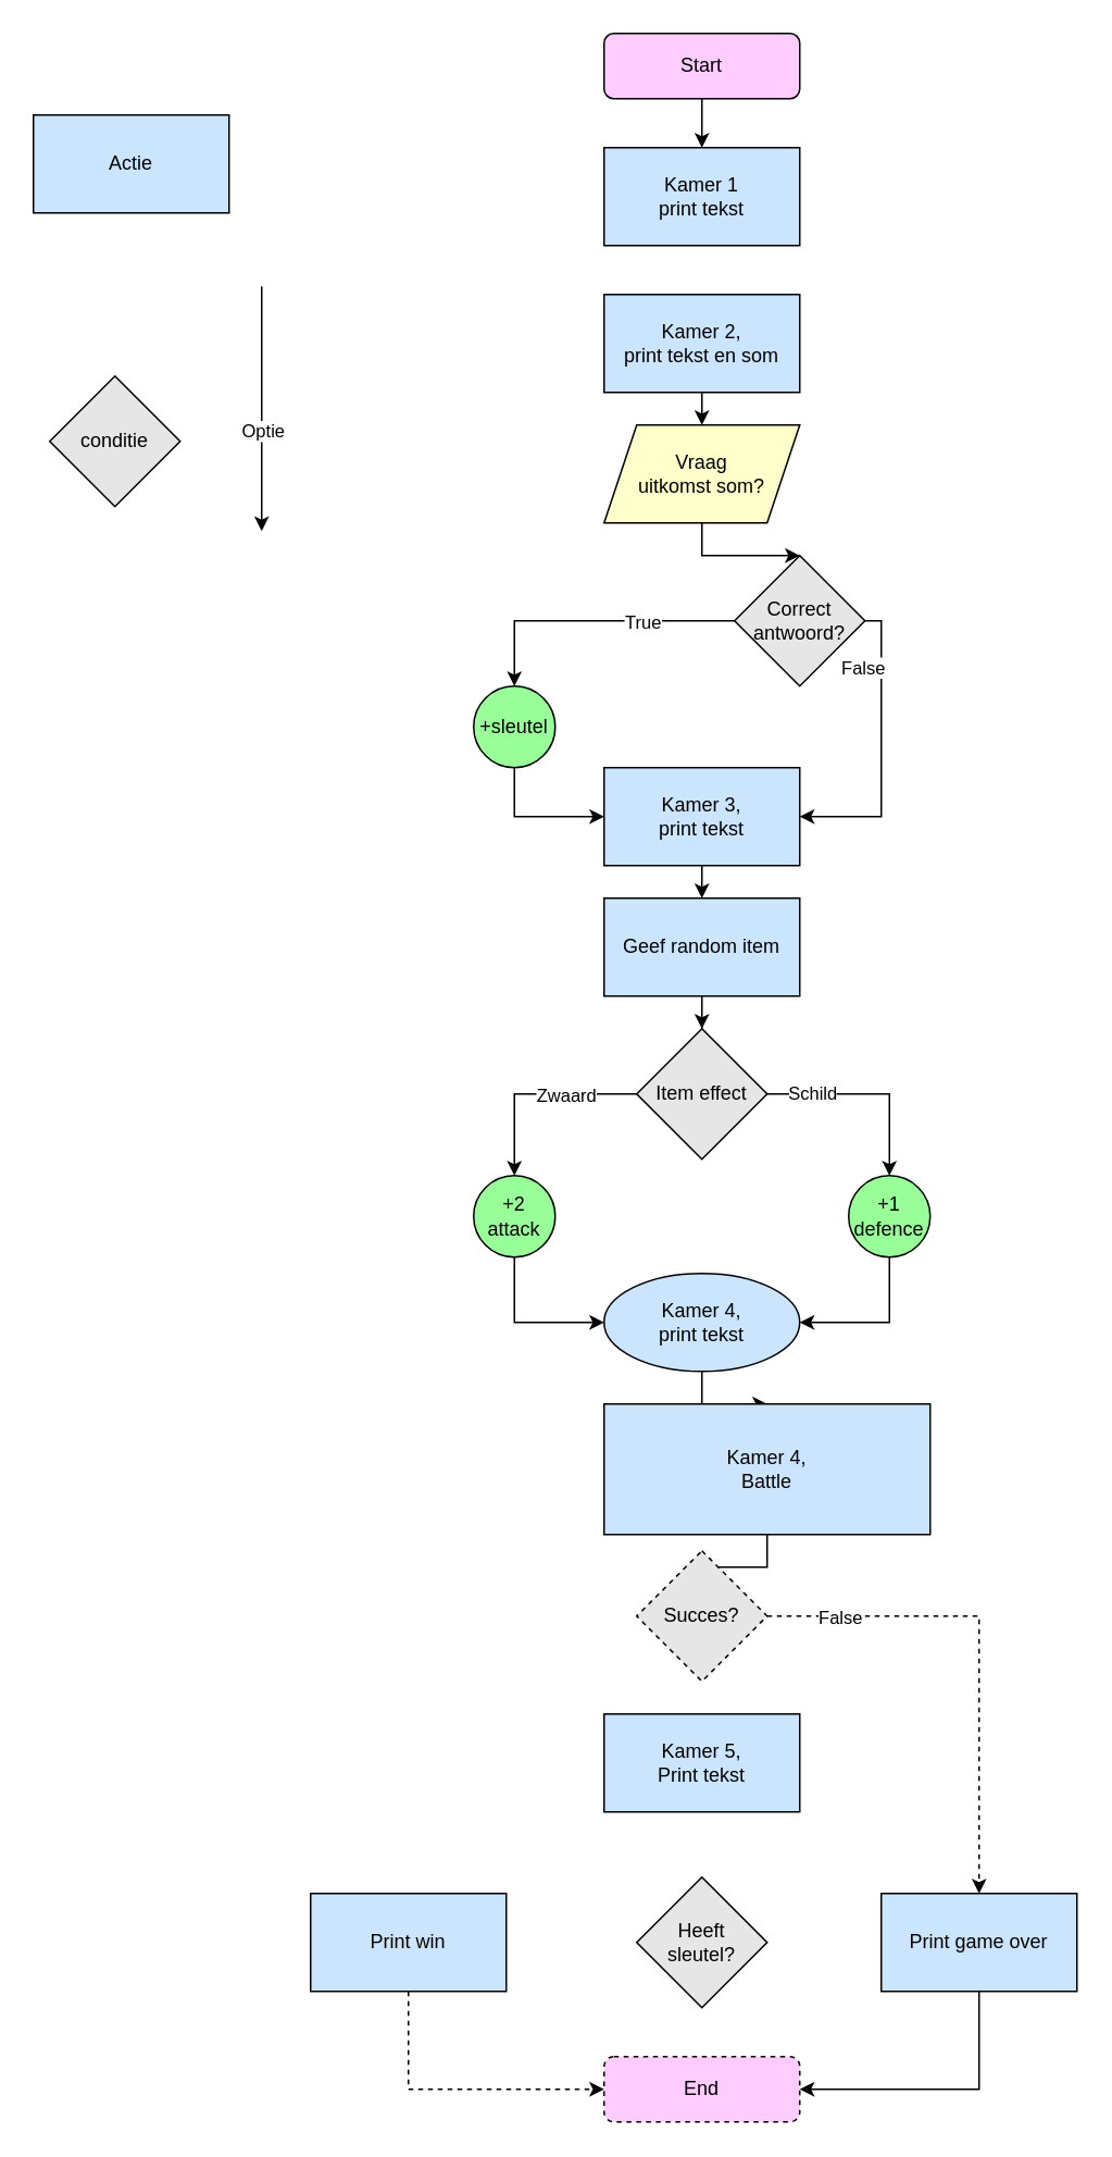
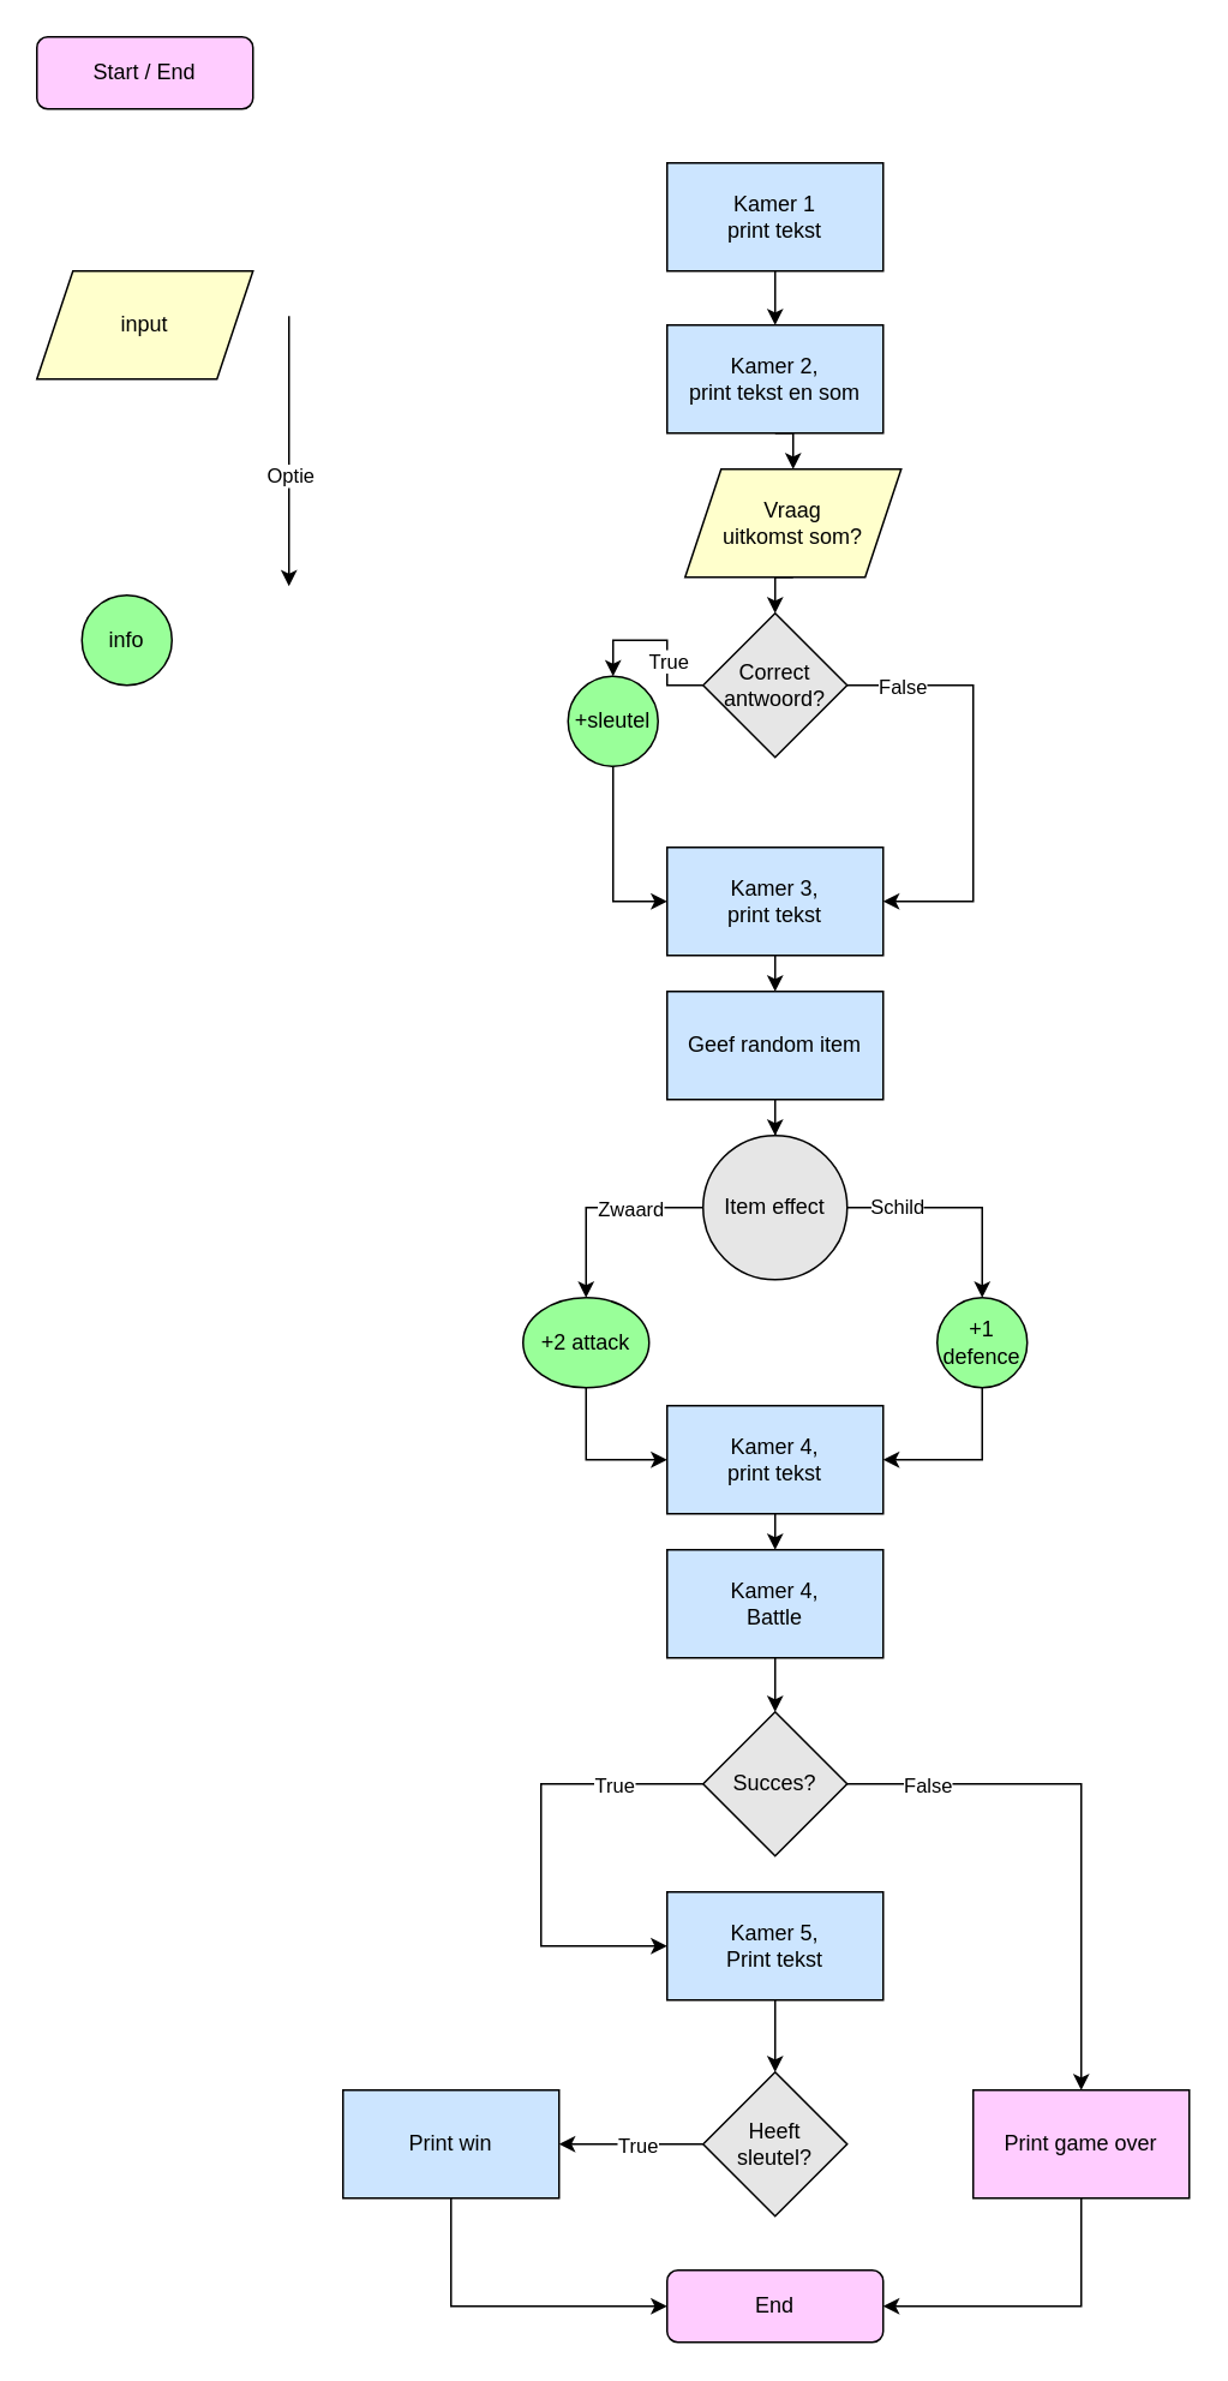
+ <mxCell id="2" value="Start / End" style="rounded=1;whiteSpace=wrap;html=1;fillColor=#FFCCFF;" parent="1" vertex="1"><mxGeometry x="20" y="20" width="120" height="40" as="geometry" /></mxCell>
- <mxCell id="9" value="Start" style="rounded=1;whiteSpace=wrap;html=1;fillColor=#FFCCFF;" parent="1" vertex="1"><mxGeometry x="370" y="20" width="120" height="40" as="geometry" /></mxCell>
- <mxCell id="8" style="edgeStyle=orthogonalEdgeStyle;rounded=0;orthogonalLoop=1;jettySize=auto;html=1;exitX=0.5;exitY=1;exitDx=0;exitDy=0;entryX=0.5;entryY=0;entryDx=0;entryDy=0;" parent="1" source="9" target="11" edge="1"><mxGeometry relative="1" as="geometry" /></mxCell>
- <mxCell id="4" value="Actie" style="rounded=0;whiteSpace=wrap;html=1;fillColor=#CCE5FF;" parent="1" vertex="1"><mxGeometry x="20" y="70" width="120" height="60" as="geometry" /></mxCell>
+ <mxCell id="10" style="edgeStyle=orthogonalEdgeStyle;rounded=0;orthogonalLoop=1;jettySize=auto;html=1;exitX=0.5;exitY=1;exitDx=0;exitDy=0;" parent="1" source="11" target="13" edge="1"><mxGeometry relative="1" as="geometry" /></mxCell>
+ <mxCell id="3" value="input" style="shape=parallelogram;perimeter=parallelogramPerimeter;whiteSpace=wrap;html=1;fixedSize=1;fillColor=#FFFFCC;" parent="1" vertex="1"><mxGeometry x="20" y="150" width="120" height="60" as="geometry" /></mxCell>
- <mxCell id="5" value="conditie" style="rhombus;whiteSpace=wrap;html=1;fillColor=#E6E6E6;" parent="1" vertex="1"><mxGeometry x="30" y="230" width="80" height="80" as="geometry" /></mxCell>
- <mxCell id="15" value="Vraag &lt;br&gt;uitkomst som?" style="shape=parallelogram;perimeter=parallelogramPerimeter;whiteSpace=wrap;html=1;fixedSize=1;fillColor=#FFFFCC;" parent="1" vertex="1"><mxGeometry x="370" y="260" width="120" height="60" as="geometry" /></mxCell>
+ <mxCell id="15" value="Vraag &lt;br&gt;uitkomst som?" style="shape=parallelogram;perimeter=parallelogramPerimeter;whiteSpace=wrap;html=1;fixedSize=1;fillColor=#FFFFCC;" parent="1" vertex="1"><mxGeometry x="380" y="260" width="120" height="60" as="geometry" /></mxCell>
+ <mxCell id="55" value="info" style="ellipse;whiteSpace=wrap;html=1;aspect=fixed;fillColor=#99FF99;" vertex="1" parent="1"><mxGeometry x="45" y="330" width="50" height="50" as="geometry" /></mxCell>
- <mxCell id="22" value="Correct antwoord?" style="rhombus;whiteSpace=wrap;html=1;fillColor=#E6E6E6;" vertex="1" parent="1"><mxGeometry x="450" y="340" width="80" height="80" as="geometry" /></mxCell>
+ <mxCell id="22" value="Correct antwoord?" style="rhombus;whiteSpace=wrap;html=1;fillColor=#E6E6E6;" vertex="1" parent="1"><mxGeometry x="390" y="340" width="80" height="80" as="geometry" /></mxCell>
- <mxCell id="17" value="+sleutel" style="ellipse;whiteSpace=wrap;html=1;aspect=fixed;fillColor=#99FF99;" parent="1" vertex="1"><mxGeometry x="290" y="420" width="50" height="50" as="geometry" /></mxCell>
+ <mxCell id="17" value="+sleutel" style="ellipse;whiteSpace=wrap;html=1;aspect=fixed;fillColor=#99FF99;" parent="1" vertex="1"><mxGeometry x="315" y="375" width="50" height="50" as="geometry" /></mxCell>
- <mxCell id="29" value="Item effect" style="rhombus;whiteSpace=wrap;html=1;fillColor=#E6E6E6;" vertex="1" parent="1"><mxGeometry x="390" y="630" width="80" height="80" as="geometry" /></mxCell>
+ <mxCell id="29" value="Item effect" style="ellipse;whiteSpace=wrap;html=1;fillColor=#E6E6E6;" vertex="1" parent="1"><mxGeometry x="390" y="630" width="80" height="80" as="geometry" /></mxCell>
- <mxCell id="31" value="+2 attack" style="ellipse;whiteSpace=wrap;html=1;aspect=fixed;fillColor=#99FF99;" vertex="1" parent="1"><mxGeometry x="290" y="720" width="50" height="50" as="geometry" /></mxCell>
+ <mxCell id="31" value="+2 attack" style="ellipse;whiteSpace=wrap;html=1;aspect=fixed;fillColor=#99FF99;" vertex="1" parent="1"><mxGeometry x="290" y="720" width="70" height="50" as="geometry" /></mxCell>
- <mxCell id="37" value="Kamer 4,&lt;br&gt;print tekst" style="ellipse;whiteSpace=wrap;html=1;fillColor=#CCE5FF;" vertex="1" parent="1"><mxGeometry x="370" y="780" width="120" height="60" as="geometry" /></mxCell>
+ <mxCell id="37" value="Kamer 4,&lt;br&gt;print tekst" style="rounded=0;whiteSpace=wrap;html=1;fillColor=#CCE5FF;" vertex="1" parent="1"><mxGeometry x="370" y="780" width="120" height="60" as="geometry" /></mxCell>
- <mxCell id="39" value="Kamer 4,&lt;br&gt;Battle" style="rounded=0;whiteSpace=wrap;html=1;fillColor=#CCE5FF;" vertex="1" parent="1"><mxGeometry x="370" y="860" width="200" height="80" as="geometry" /></mxCell>
+ <mxCell id="39" value="Kamer 4,&lt;br&gt;Battle" style="rounded=0;whiteSpace=wrap;html=1;fillColor=#CCE5FF;" vertex="1" parent="1"><mxGeometry x="370" y="860" width="120" height="60" as="geometry" /></mxCell>
- <mxCell id="44" value="Succes?" style="rhombus;whiteSpace=wrap;html=1;fillColor=#E6E6E6;dashed=1;" vertex="1" parent="1"><mxGeometry x="390" y="950" width="80" height="80" as="geometry" /></mxCell>
+ <mxCell id="44" value="Succes?" style="rhombus;whiteSpace=wrap;html=1;fillColor=#E6E6E6;" vertex="1" parent="1"><mxGeometry x="390" y="950" width="80" height="80" as="geometry" /></mxCell>
+ <mxCell id="42" style="edgeStyle=orthogonalEdgeStyle;rounded=0;orthogonalLoop=1;jettySize=auto;html=1;exitX=0;exitY=0.5;exitDx=0;exitDy=0;entryX=0;entryY=0.5;entryDx=0;entryDy=0;" edge="1" parent="1" source="44" target="49"><mxGeometry relative="1" as="geometry"><mxPoint x="290" y="1100" as="targetPoint" /><Array as="points"><mxPoint x="300" y="990" /><mxPoint x="300" y="1080" /></Array></mxGeometry></mxCell>
+ <mxCell id="43" value="True" style="edgeLabel;html=1;align=center;verticalAlign=middle;resizable=0;points=[];" vertex="1" connectable="0" parent="42"><mxGeometry x="-0.599" y="5" relative="1" as="geometry"><mxPoint y="-5" as="offset" /></mxGeometry></mxCell>
- <mxCell id="40" style="edgeStyle=orthogonalEdgeStyle;rounded=0;orthogonalLoop=1;jettySize=auto;html=1;exitX=1;exitY=0.5;exitDx=0;exitDy=0;entryX=0.5;entryY=0;entryDx=0;entryDy=0;dashed=1;" edge="1" parent="1" source="44" target="47"><mxGeometry relative="1" as="geometry"><Array as="points"><mxPoint x="600" y="990" /></Array></mxGeometry></mxCell>
+ <mxCell id="40" style="edgeStyle=orthogonalEdgeStyle;rounded=0;orthogonalLoop=1;jettySize=auto;html=1;exitX=1;exitY=0.5;exitDx=0;exitDy=0;entryX=0.5;entryY=0;entryDx=0;entryDy=0;" edge="1" parent="1" source="44" target="47"><mxGeometry relative="1" as="geometry"><Array as="points"><mxPoint x="600" y="990" /></Array></mxGeometry></mxCell>
+ <mxCell id="48" style="edgeStyle=orthogonalEdgeStyle;rounded=0;orthogonalLoop=1;jettySize=auto;html=1;exitX=0.5;exitY=1;exitDx=0;exitDy=0;entryX=0.5;entryY=0;entryDx=0;entryDy=0;" edge="1" parent="1" source="49" target="52"><mxGeometry relative="1" as="geometry" /></mxCell>
+ <mxCell id="50" style="edgeStyle=orthogonalEdgeStyle;rounded=0;orthogonalLoop=1;jettySize=auto;html=1;exitX=0;exitY=0.5;exitDx=0;exitDy=0;entryX=1;entryY=0.5;entryDx=0;entryDy=0;" edge="1" parent="1" source="52" target="54"><mxGeometry relative="1" as="geometry" /></mxCell>
+ <mxCell id="51" value="True" style="edgeLabel;html=1;align=center;verticalAlign=middle;resizable=0;points=[];" vertex="1" connectable="0" parent="50"><mxGeometry x="-0.075" y="4" relative="1" as="geometry"><mxPoint y="-4" as="offset" /></mxGeometry></mxCell>
- <mxCell id="47" value="Print game over" style="rounded=0;whiteSpace=wrap;html=1;fillColor=#CCE5FF;" vertex="1" parent="1"><mxGeometry x="540" y="1160" width="120" height="60" as="geometry" /></mxCell>
+ <mxCell id="47" value="Print game over" style="rounded=0;whiteSpace=wrap;html=1;fillColor=#ffccff;" vertex="1" parent="1"><mxGeometry x="540" y="1160" width="120" height="60" as="geometry" /></mxCell>
- <mxCell id="53" style="edgeStyle=orthogonalEdgeStyle;rounded=0;orthogonalLoop=1;jettySize=auto;html=1;exitX=0.5;exitY=1;exitDx=0;exitDy=0;entryX=0;entryY=0.5;entryDx=0;entryDy=0;dashed=1;" edge="1" parent="1" source="54" target="45"><mxGeometry relative="1" as="geometry" /></mxCell>
+ <mxCell id="53" style="edgeStyle=orthogonalEdgeStyle;rounded=0;orthogonalLoop=1;jettySize=auto;html=1;exitX=0.5;exitY=1;exitDx=0;exitDy=0;entryX=0;entryY=0.5;entryDx=0;entryDy=0;" edge="1" parent="1" source="54" target="45"><mxGeometry relative="1" as="geometry" /></mxCell>
- <mxCell id="45" value="End" style="rounded=1;whiteSpace=wrap;html=1;fillColor=#FFCCFF;dashed=1;" vertex="1" parent="1"><mxGeometry x="370" y="1260" width="120" height="40" as="geometry" /></mxCell>
+ <mxCell id="45" value="End" style="rounded=1;whiteSpace=wrap;html=1;fillColor=#FFCCFF;" vertex="1" parent="1"><mxGeometry x="370" y="1260" width="120" height="40" as="geometry" /></mxCell>
